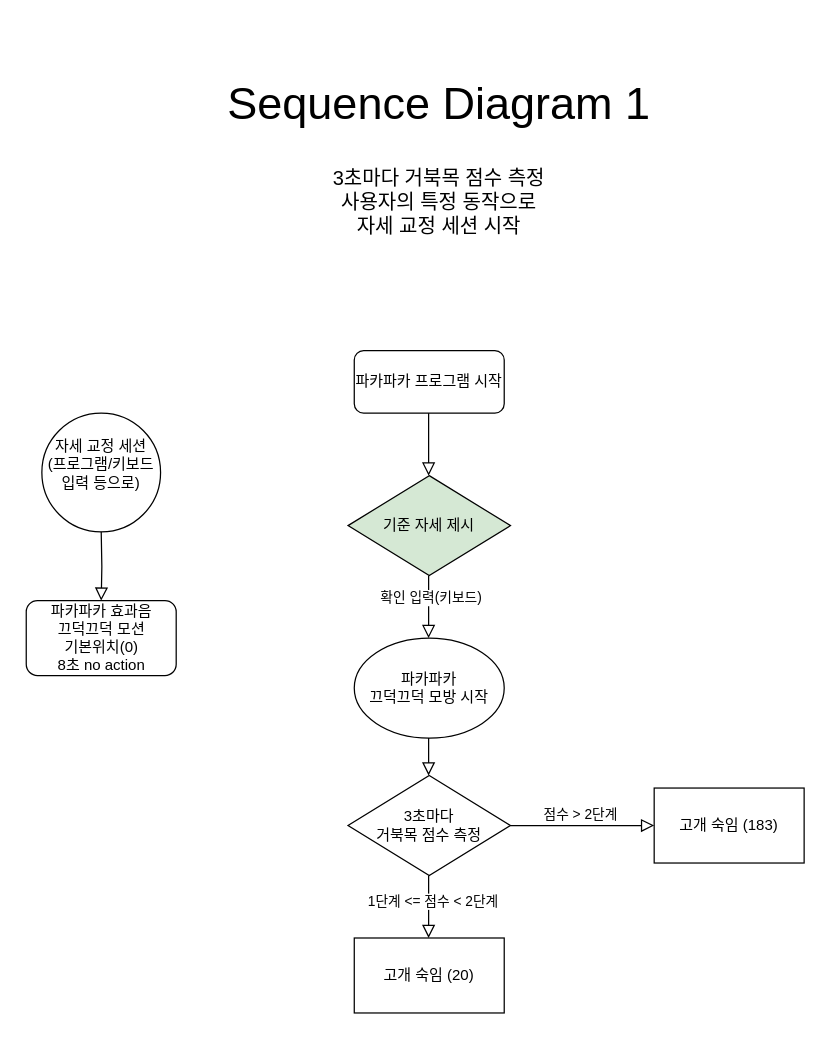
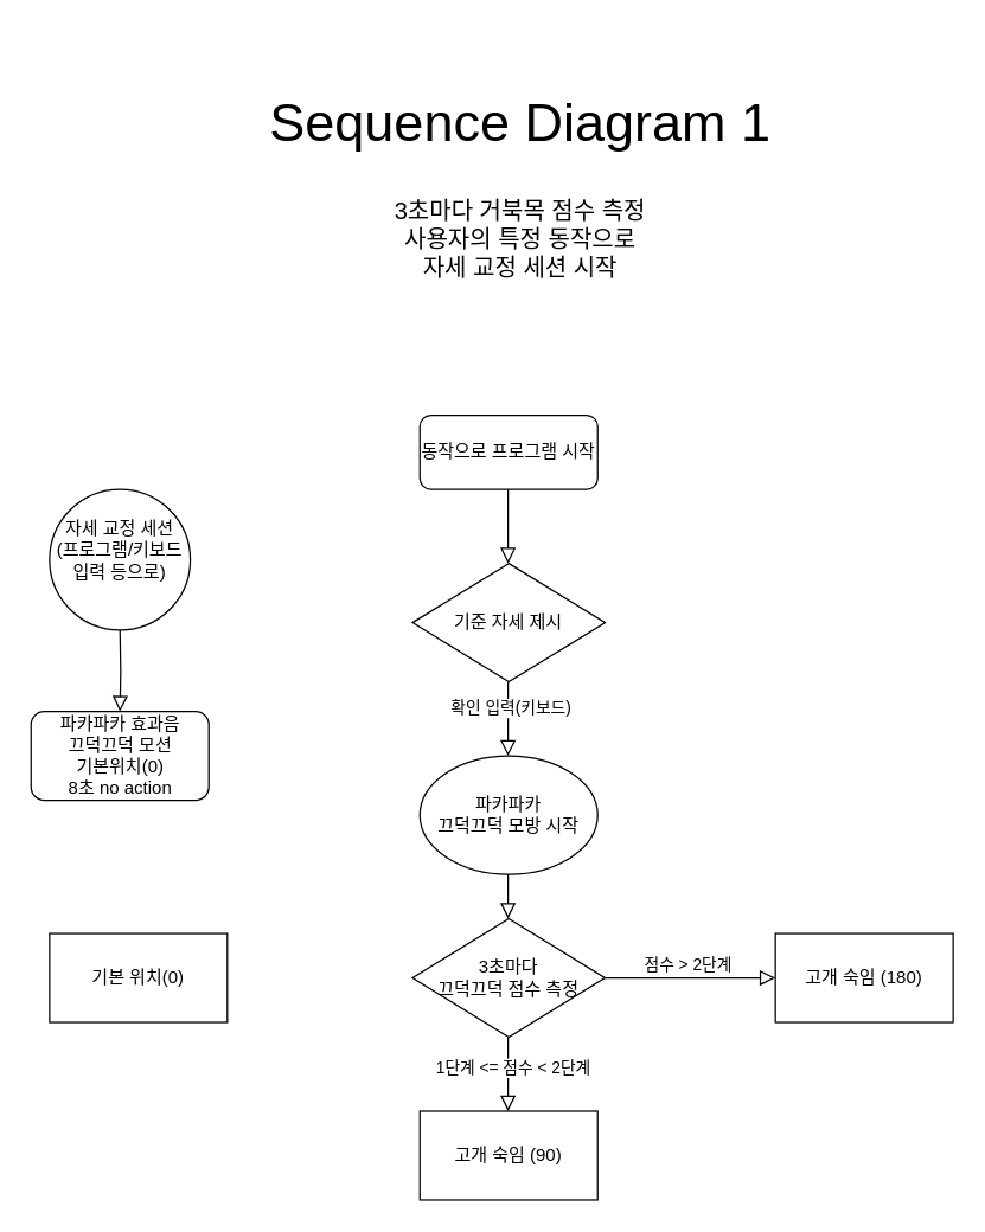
- <mxCell id="2" value="파카파카 프로그램 시작" style="rounded=1;whiteSpace=wrap;html=1;" parent="1" vertex="1"><mxGeometry x="283" y="280" width="120" height="50" as="geometry" /></mxCell>
+ <mxCell id="2" value="동작으로 프로그램 시작" style="rounded=1;whiteSpace=wrap;html=1;" parent="1" vertex="1"><mxGeometry x="283" y="280" width="120" height="50" as="geometry" /></mxCell>
- <mxCell id="3" value="기준 자세 제시" style="rhombus;whiteSpace=wrap;html=1;fillColor=#d5e8d4;" parent="1" vertex="1"><mxGeometry x="278" y="380" width="130" height="80" as="geometry" /></mxCell>
+ <mxCell id="3" value="기준 자세 제시" style="rhombus;whiteSpace=wrap;html=1;" parent="1" vertex="1"><mxGeometry x="278" y="380" width="130" height="80" as="geometry" /></mxCell>
+ <mxCell id="9" value="기본 위치(0)" style="rounded=0;whiteSpace=wrap;html=1;" parent="1" vertex="1"><mxGeometry x="33" y="630" width="120" height="60" as="geometry" /></mxCell>
- <mxCell id="10" value="3초마다&lt;div&gt;거북목 점수 측정&lt;/div&gt;" style="rhombus;whiteSpace=wrap;html=1;" parent="1" vertex="1"><mxGeometry x="278" y="620" width="130" height="80" as="geometry" /></mxCell>
+ <mxCell id="10" value="3초마다&lt;div&gt;끄덕끄덕 점수 측정&lt;/div&gt;" style="rhombus;whiteSpace=wrap;html=1;" parent="1" vertex="1"><mxGeometry x="278" y="620" width="130" height="80" as="geometry" /></mxCell>
- <mxCell id="5" value="고개 숙임 (183)" style="rounded=0;whiteSpace=wrap;html=1;" parent="1" vertex="1"><mxGeometry x="523" y="630" width="120" height="60" as="geometry" /></mxCell>
+ <mxCell id="5" value="고개 숙임 (180)" style="rounded=0;whiteSpace=wrap;html=1;" parent="1" vertex="1"><mxGeometry x="523" y="630" width="120" height="60" as="geometry" /></mxCell>
- <mxCell id="4" value="고개 숙임 (20)" style="rounded=0;whiteSpace=wrap;html=1;" parent="1" vertex="1"><mxGeometry x="283" y="750" width="120" height="60" as="geometry" /></mxCell>
+ <mxCell id="4" value="고개 숙임 (90)" style="rounded=0;whiteSpace=wrap;html=1;" parent="1" vertex="1"><mxGeometry x="283" y="750" width="120" height="60" as="geometry" /></mxCell>
